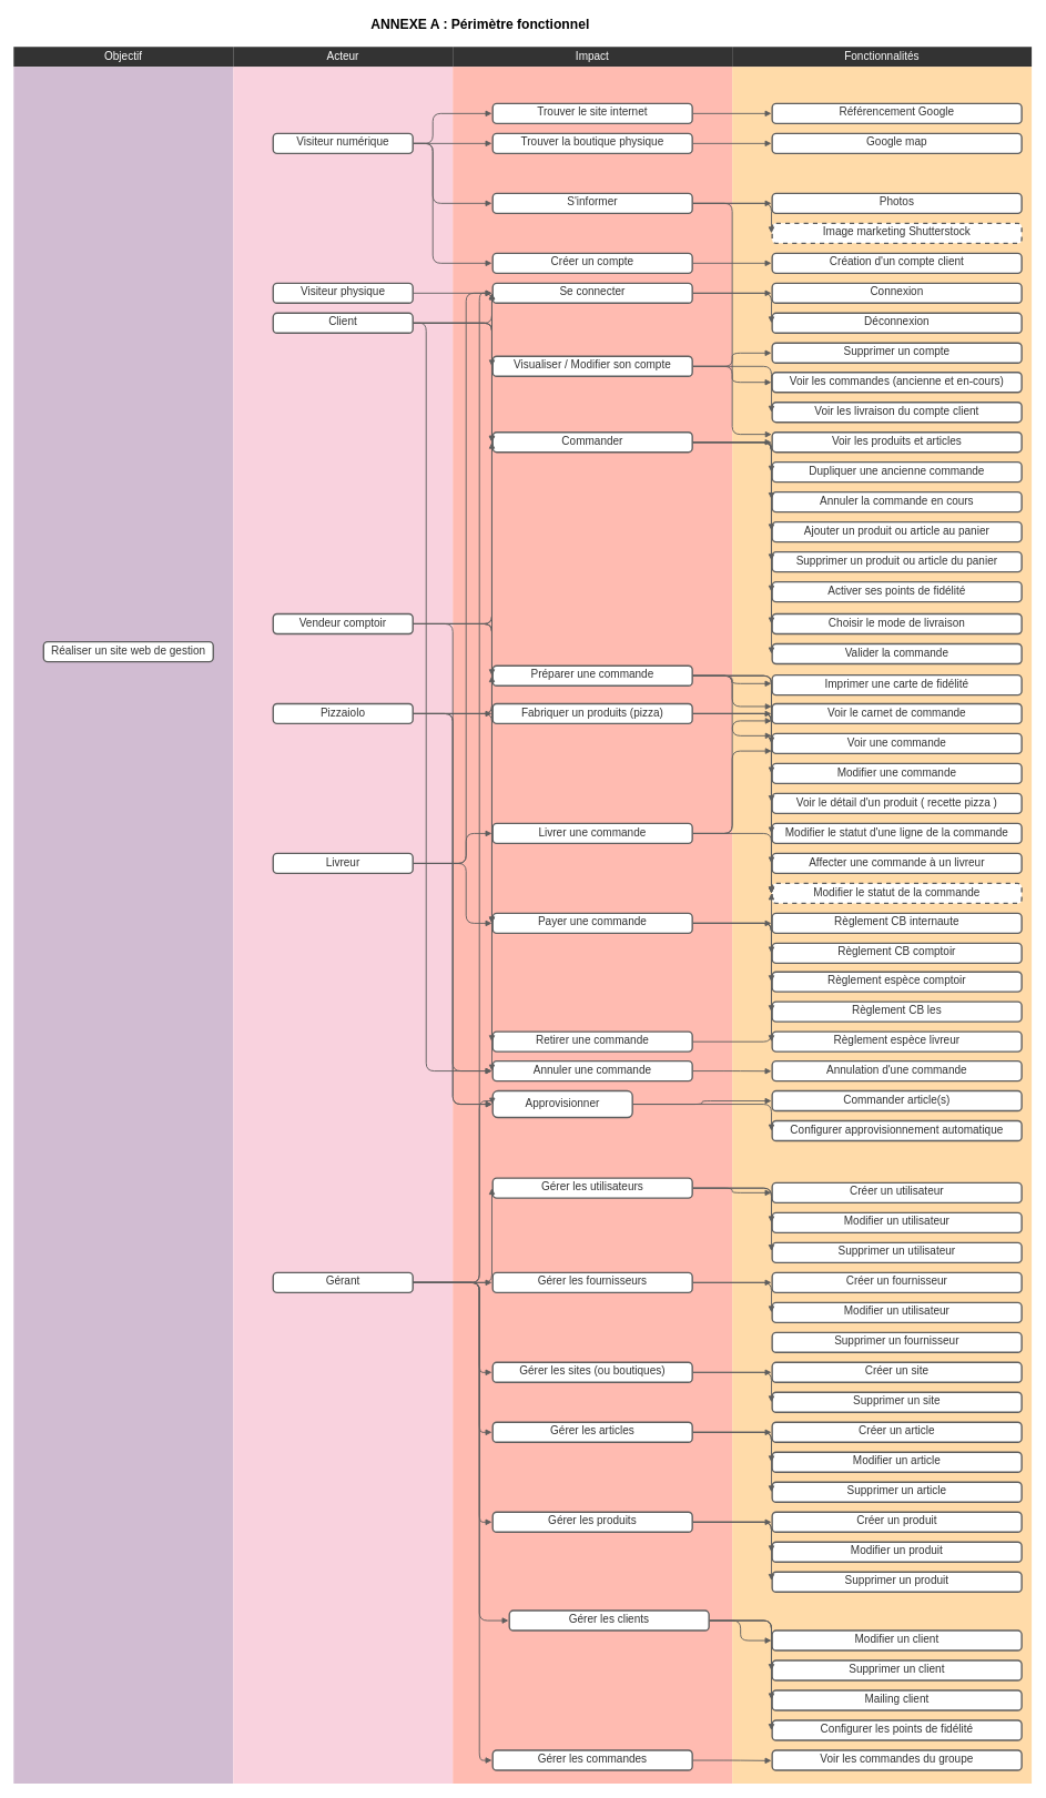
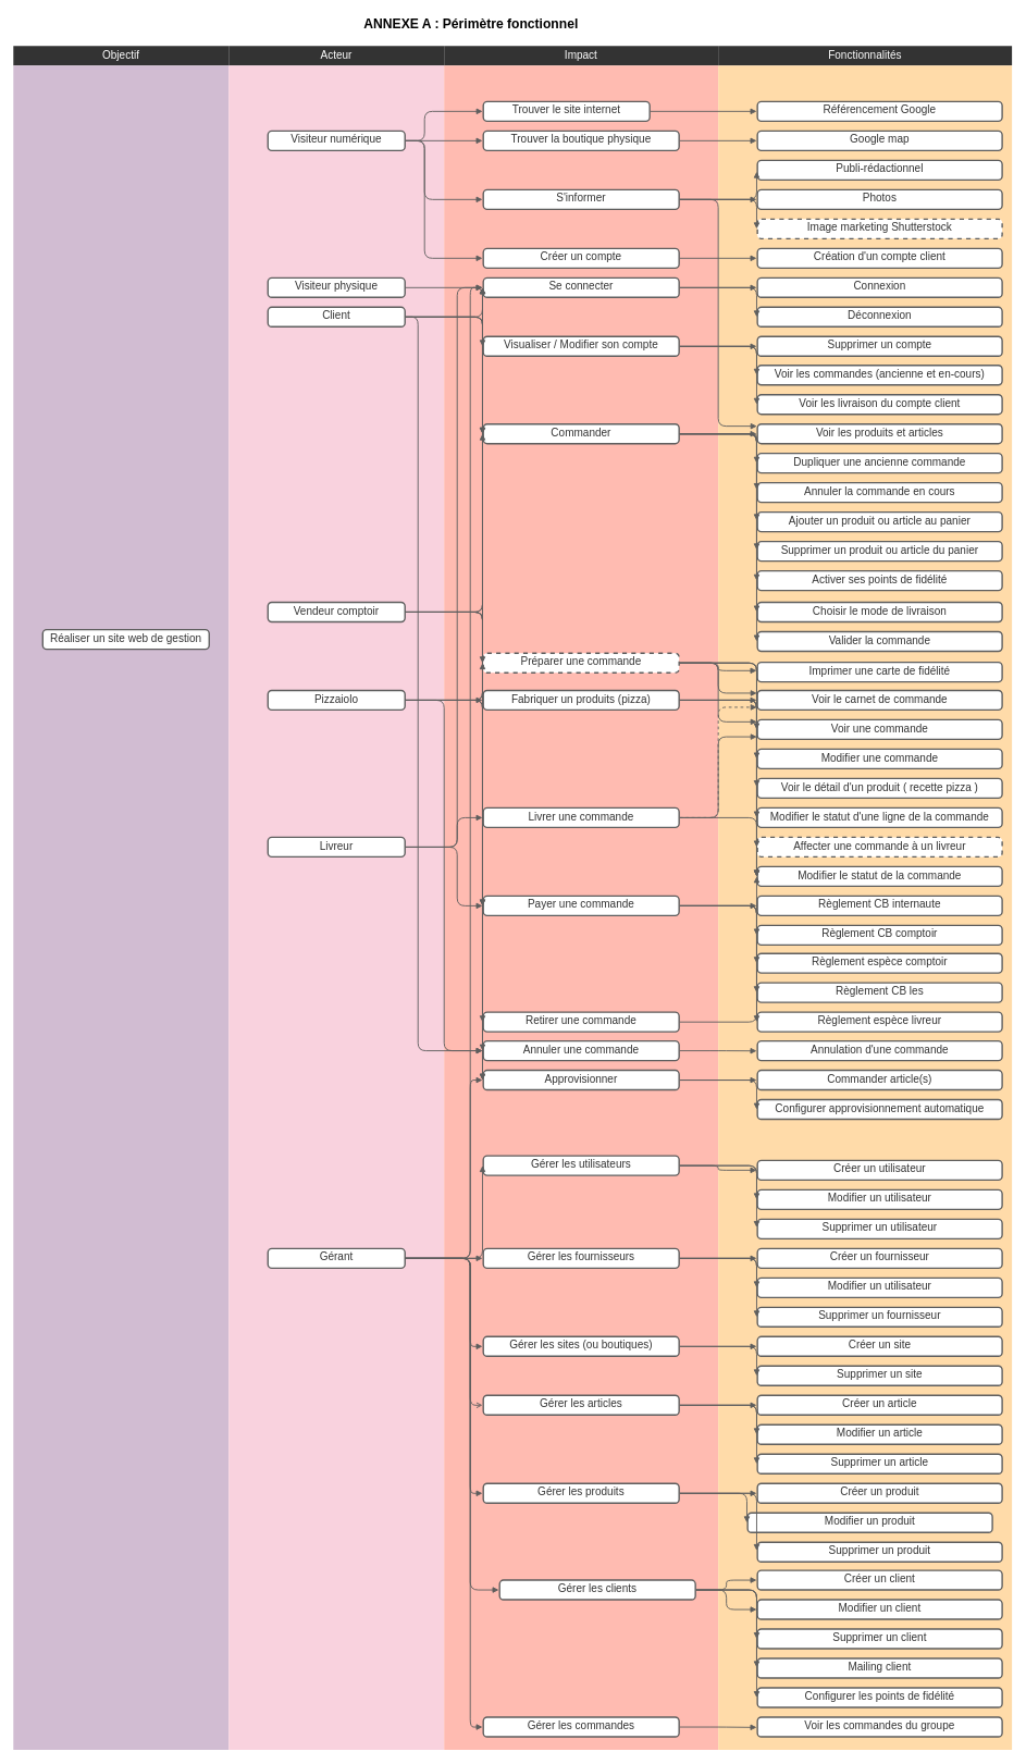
- <mxCell id="14" value="&lt;div style=&quot;display: flex; justify-content: center; text-align: center; align-items: baseline; font-size: 0; line-height: 1.25;margin-top: -2px;&quot;&gt;&lt;span&gt;&lt;span style=&quot;font-size:16.7px;color:#333333;&quot;&gt;Trouver le site internet&lt;/span&gt;&lt;/span&gt;&lt;/div&gt;" style="rounded=1;arcSize=20;whiteSpace=wrap;overflow=block;blockSpacing=1;html=1;fontSize=13;spacing=0;strokeColor=#5e5e5e;strokeOpacity=100;strokeWidth=2.3;" vertex="1" parent="1"><mxGeometry x="740" y="155" width="300" height="30" as="geometry" /></mxCell>
+ <mxCell id="14" value="&lt;div style=&quot;display: flex; justify-content: center; text-align: center; align-items: baseline; font-size: 0; line-height: 1.25;margin-top: -2px;&quot;&gt;&lt;span&gt;&lt;span style=&quot;font-size:16.7px;color:#333333;&quot;&gt;Trouver le site internet&lt;/span&gt;&lt;/span&gt;&lt;/div&gt;" style="rounded=1;arcSize=20;whiteSpace=wrap;overflow=block;blockSpacing=1;html=1;fontSize=13;spacing=0;strokeColor=#5e5e5e;strokeOpacity=100;strokeWidth=2.3;" vertex="1" parent="1"><mxGeometry x="740" y="155" width="255" height="30" as="geometry" /></mxCell>
+ <mxCell id="31" value="&lt;div style=&quot;display: flex; justify-content: center; text-align: center; align-items: baseline; font-size: 0; line-height: 1.25;margin-top: -2px;&quot;&gt;&lt;span&gt;&lt;span style=&quot;font-size:16.7px;color:#333333;&quot;&gt;Publi-rédactionnel&lt;/span&gt;&lt;/span&gt;&lt;/div&gt;" style="rounded=1;arcSize=20;whiteSpace=wrap;overflow=block;blockSpacing=1;html=1;fontSize=13;spacing=0;strokeColor=#5e5e5e;strokeOpacity=100;strokeWidth=2.3;" vertex="1" parent="1"><mxGeometry x="1160" y="245" width="375" height="30" as="geometry" /></mxCell>
+ <mxCell id="55" value="" style="html=1;jettySize=18;whiteSpace=wrap;overflow=block;blockSpacing=1;fontSize=13;strokeColor=#5E5E5E;strokeWidth=1.5;rounded=1;arcSize=24;edgeStyle=orthogonalEdgeStyle;startArrow=none;;endArrow=block;endFill=1;;exitX=1.004;exitY=0.5;exitPerimeter=0;entryX=-0.003;entryY=0.575;entryPerimeter=0;" edge="1" parent="1" source="15" target="31"><mxGeometry width="100" height="100" relative="1" as="geometry"><Array as="points" /></mxGeometry></mxCell>
- <mxCell id="132" value="&lt;div style=&quot;display: flex; justify-content: center; text-align: center; align-items: baseline; font-size: 0; line-height: 1.25;margin-top: -2px;&quot;&gt;&lt;span&gt;&lt;span style=&quot;font-size:16.7px;color:#333333;&quot;&gt;Visualiser / Modifier son compte&lt;/span&gt;&lt;/span&gt;&lt;/div&gt;" style="rounded=1;arcSize=20;whiteSpace=wrap;overflow=block;blockSpacing=1;html=1;fontSize=13;spacing=0;strokeColor=#5e5e5e;strokeOpacity=100;strokeWidth=2.3;" vertex="1" parent="1"><mxGeometry x="740" y="535" width="300" height="30" as="geometry" /></mxCell>
+ <mxCell id="132" value="&lt;div style=&quot;display: flex; justify-content: center; text-align: center; align-items: baseline; font-size: 0; line-height: 1.25;margin-top: -2px;&quot;&gt;&lt;span&gt;&lt;span style=&quot;font-size:16.7px;color:#333333;&quot;&gt;Visualiser / Modifier son compte&lt;/span&gt;&lt;/span&gt;&lt;/div&gt;" style="rounded=1;arcSize=20;whiteSpace=wrap;overflow=block;blockSpacing=1;html=1;fontSize=13;spacing=0;strokeColor=#5e5e5e;strokeOpacity=100;strokeWidth=2.3;" vertex="1" parent="1"><mxGeometry x="740" y="515" width="300" height="30" as="geometry" /></mxCell>
- <mxCell id="24" value="&lt;div style=&quot;display: flex; justify-content: center; text-align: center; align-items: baseline; font-size: 0; line-height: 1.25;margin-top: -2px;&quot;&gt;&lt;span&gt;&lt;span style=&quot;font-size:16.7px;color:#333333;&quot;&gt;Préparer une commande&lt;/span&gt;&lt;/span&gt;&lt;/div&gt;" style="rounded=1;arcSize=20;whiteSpace=wrap;overflow=block;blockSpacing=1;html=1;fontSize=13;spacing=0;strokeColor=#5e5e5e;strokeOpacity=100;strokeWidth=2.3;" vertex="1" parent="1"><mxGeometry x="740" y="1000" width="300" height="30" as="geometry" /></mxCell>
+ <mxCell id="24" value="&lt;div style=&quot;display: flex; justify-content: center; text-align: center; align-items: baseline; font-size: 0; line-height: 1.25;margin-top: -2px;&quot;&gt;&lt;span&gt;&lt;span style=&quot;font-size:16.7px;color:#333333;&quot;&gt;Préparer une commande&lt;/span&gt;&lt;/span&gt;&lt;/div&gt;" style="rounded=1;arcSize=20;whiteSpace=wrap;overflow=block;blockSpacing=1;html=1;fontSize=13;spacing=0;strokeColor=#5e5e5e;strokeOpacity=100;strokeWidth=2.3;dashed=1;" vertex="1" parent="1"><mxGeometry x="740" y="1000" width="300" height="30" as="geometry" /></mxCell>
- <mxCell id="98" value="" style="html=1;jettySize=18;whiteSpace=wrap;overflow=block;blockSpacing=1;fontSize=13;strokeColor=#5E5E5E;strokeWidth=1.5;rounded=1;arcSize=24;edgeStyle=orthogonalEdgeStyle;startArrow=none;;endArrow=block;endFill=1;;exitX=1.004;exitY=0.5;exitPerimeter=0;entryX=-0.002;entryY=0.861;entryPerimeter=0;" edge="1" parent="1" source="27" target="35"><mxGeometry width="100" height="100" relative="1" as="geometry"><Array as="points" /></mxGeometry></mxCell>
+ <mxCell id="98" value="" style="html=1;jettySize=18;whiteSpace=wrap;overflow=block;blockSpacing=1;fontSize=13;strokeColor=#5E5E5E;strokeWidth=1.5;rounded=1;arcSize=24;edgeStyle=orthogonalEdgeStyle;startArrow=none;endArrow=block;endFill=1;exitX=1.004;exitY=0.5;exitPerimeter=0;entryX=-0.002;entryY=0.861;entryPerimeter=0;dashed=1;" edge="1" parent="1" source="27" target="35"><mxGeometry width="100" height="100" relative="1" as="geometry"><Array as="points" /></mxGeometry></mxCell>
- <mxCell id="130" value="&lt;div style=&quot;display: flex; justify-content: center; text-align: center; align-items: baseline; font-size: 0; line-height: 1.25;margin-top: -2px;&quot;&gt;&lt;span&gt;&lt;span style=&quot;font-size:16.7px;color:#333333;&quot;&gt;Affecter une commande à un livreur&lt;/span&gt;&lt;/span&gt;&lt;/div&gt;" style="rounded=1;arcSize=20;whiteSpace=wrap;overflow=block;blockSpacing=1;html=1;fontSize=13;spacing=0;strokeColor=#5e5e5e;strokeOpacity=100;strokeWidth=2.3;" vertex="1" parent="1"><mxGeometry x="1160" y="1282" width="375" height="30" as="geometry" /></mxCell>
+ <mxCell id="130" value="&lt;div style=&quot;display: flex; justify-content: center; text-align: center; align-items: baseline; font-size: 0; line-height: 1.25;margin-top: -2px;&quot;&gt;&lt;span&gt;&lt;span style=&quot;font-size:16.7px;color:#333333;&quot;&gt;Affecter une commande à un livreur&lt;/span&gt;&lt;/span&gt;&lt;/div&gt;" style="rounded=1;arcSize=20;whiteSpace=wrap;overflow=block;blockSpacing=1;html=1;fontSize=13;spacing=0;strokeColor=#5e5e5e;strokeOpacity=100;strokeWidth=2.3;dashed=1;" vertex="1" parent="1"><mxGeometry x="1160" y="1282" width="375" height="30" as="geometry" /></mxCell>
- <mxCell id="37" value="&lt;div style=&quot;display: flex; justify-content: center; text-align: center; align-items: baseline; font-size: 0; line-height: 1.25;margin-top: -2px;&quot;&gt;&lt;span&gt;&lt;span style=&quot;font-size:16.7px;color:#333333;&quot;&gt;Modifier le statut de la commande&lt;/span&gt;&lt;/span&gt;&lt;/div&gt;" style="rounded=1;arcSize=20;whiteSpace=wrap;overflow=block;blockSpacing=1;html=1;fontSize=13;spacing=0;strokeColor=#5e5e5e;strokeOpacity=100;strokeWidth=2.3;dashed=1;" vertex="1" parent="1"><mxGeometry x="1160" y="1327" width="375" height="30" as="geometry" /></mxCell>
+ <mxCell id="37" value="&lt;div style=&quot;display: flex; justify-content: center; text-align: center; align-items: baseline; font-size: 0; line-height: 1.25;margin-top: -2px;&quot;&gt;&lt;span&gt;&lt;span style=&quot;font-size:16.7px;color:#333333;&quot;&gt;Modifier le statut de la commande&lt;/span&gt;&lt;/span&gt;&lt;/div&gt;" style="rounded=1;arcSize=20;whiteSpace=wrap;overflow=block;blockSpacing=1;html=1;fontSize=13;spacing=0;strokeColor=#5e5e5e;strokeOpacity=100;strokeWidth=2.3;" vertex="1" parent="1"><mxGeometry x="1160" y="1327" width="375" height="30" as="geometry" /></mxCell>
- <mxCell id="100" value="&lt;div style=&quot;display: flex; justify-content: center; text-align: center; align-items: baseline; font-size: 0; line-height: 1.25;margin-top: -2px;&quot;&gt;&lt;span&gt;&lt;span style=&quot;font-size:16.7px;color:#333333;&quot;&gt;Approvisionner&lt;/span&gt;&lt;/span&gt;&lt;/div&gt;" style="rounded=1;arcSize=20;whiteSpace=wrap;overflow=block;blockSpacing=1;html=1;fontSize=13;spacing=0;strokeColor=#5e5e5e;strokeOpacity=100;strokeWidth=2.3;" vertex="1" parent="1"><mxGeometry x="740" y="1639" width="210" height="40" as="geometry" /></mxCell>
+ <mxCell id="100" value="&lt;div style=&quot;display: flex; justify-content: center; text-align: center; align-items: baseline; font-size: 0; line-height: 1.25;margin-top: -2px;&quot;&gt;&lt;span&gt;&lt;span style=&quot;font-size:16.7px;color:#333333;&quot;&gt;Approvisionner&lt;/span&gt;&lt;/span&gt;&lt;/div&gt;" style="rounded=1;arcSize=20;whiteSpace=wrap;overflow=block;blockSpacing=1;html=1;fontSize=13;spacing=0;strokeColor=#5e5e5e;strokeOpacity=100;strokeWidth=2.3;" vertex="1" parent="1"><mxGeometry x="740" y="1639" width="300" height="30" as="geometry" /></mxCell>
+ <mxCell id="94" value="" style="html=1;jettySize=18;whiteSpace=wrap;overflow=block;blockSpacing=1;fontSize=13;strokeColor=#5E5E5E;strokeWidth=1.5;rounded=1;arcSize=24;edgeStyle=orthogonalEdgeStyle;startArrow=none;;endArrow=block;endFill=1;;exitX=1.004;exitY=0.5;exitPerimeter=0;entryX=-0.003;entryY=0.5;entryPerimeter=0;" edge="1" parent="1" source="91" target="86"><mxGeometry width="100" height="100" relative="1" as="geometry"><Array as="points" /></mxGeometry></mxCell>
- <mxCell id="51" value="" style="html=1;jettySize=18;whiteSpace=wrap;overflow=block;blockSpacing=1;fontSize=13;strokeColor=#5E5E5E;strokeWidth=1.5;rounded=1;arcSize=24;edgeStyle=orthogonalEdgeStyle;startArrow=none;;endArrow=block;endFill=1;;exitX=1.005;exitY=0.5;exitPerimeter=0;entryX=-0.004;entryY=0.5;entryPerimeter=0;" edge="1" parent="1" source="12" target="29"><mxGeometry width="100" height="100" relative="1" as="geometry"><Array as="points"><mxPoint x="720" y="1927" /><mxPoint x="720" y="2152" /></Array></mxGeometry></mxCell>
+ <mxCell id="51" value="" style="html=1;jettySize=18;whiteSpace=wrap;overflow=block;blockSpacing=1;fontSize=13;strokeColor=#5E5E5E;strokeWidth=1.5;rounded=1;arcSize=24;edgeStyle=orthogonalEdgeStyle;startArrow=none;endArrow=open;endFill=1;exitX=1.005;exitY=0.5;exitPerimeter=0;entryX=-0.004;entryY=0.5;entryPerimeter=0;" edge="1" parent="1" source="12" target="29"><mxGeometry width="100" height="100" relative="1" as="geometry"><Array as="points"><mxPoint x="720" y="1927" /><mxPoint x="720" y="2152" /></Array></mxGeometry></mxCell>
- <mxCell id="121" value="&lt;div style=&quot;display: flex; justify-content: center; text-align: center; align-items: baseline; font-size: 0; line-height: 1.25;margin-top: -2px;&quot;&gt;&lt;span&gt;&lt;span style=&quot;font-size:16.7px;color:#333333;&quot;&gt;Modifier un produit&lt;/span&gt;&lt;/span&gt;&lt;/div&gt;" style="rounded=1;arcSize=20;whiteSpace=wrap;overflow=block;blockSpacing=1;html=1;fontSize=13;spacing=0;strokeColor=#5e5e5e;strokeOpacity=100;strokeWidth=2.3;" vertex="1" parent="1"><mxGeometry x="1160" y="2317" width="375" height="30" as="geometry" /></mxCell>
+ <mxCell id="121" value="&lt;div style=&quot;display: flex; justify-content: center; text-align: center; align-items: baseline; font-size: 0; line-height: 1.25;margin-top: -2px;&quot;&gt;&lt;span&gt;&lt;span style=&quot;font-size:16.7px;color:#333333;&quot;&gt;Modifier un produit&lt;/span&gt;&lt;/span&gt;&lt;/div&gt;" style="rounded=1;arcSize=20;whiteSpace=wrap;overflow=block;blockSpacing=1;html=1;fontSize=13;spacing=0;strokeColor=#5e5e5e;strokeOpacity=100;strokeWidth=2.3;" vertex="1" parent="1"><mxGeometry x="1145" y="2317" width="375" height="30" as="geometry" /></mxCell>
+ <mxCell id="149" value="" style="html=1;jettySize=18;whiteSpace=wrap;overflow=block;blockSpacing=1;fontSize=13;strokeColor=#5E5E5E;strokeWidth=1.5;rounded=1;arcSize=24;edgeStyle=orthogonalEdgeStyle;startArrow=none;;endArrow=block;endFill=1;;exitX=1.004;exitY=0.5;exitPerimeter=0;entryX=-0.003;entryY=0.5;entryPerimeter=0;" edge="1" parent="1" source="39" target="146"><mxGeometry width="100" height="100" relative="1" as="geometry"><Array as="points" /></mxGeometry></mxCell>
+ <mxCell id="146" value="&lt;div style=&quot;display: flex; justify-content: center; text-align: center; align-items: baseline; font-size: 0; line-height: 1.25;margin-top: -2px;&quot;&gt;&lt;span&gt;&lt;span style=&quot;font-size:16.7px;color:#333333;&quot;&gt;Créer un client&lt;/span&gt;&lt;/span&gt;&lt;/div&gt;" style="rounded=1;arcSize=20;whiteSpace=wrap;overflow=block;blockSpacing=1;html=1;fontSize=13;spacing=0;strokeColor=#5e5e5e;strokeOpacity=100;strokeWidth=2.3;" vertex="1" parent="1"><mxGeometry x="1160" y="2405" width="375" height="30" as="geometry" /></mxCell>
